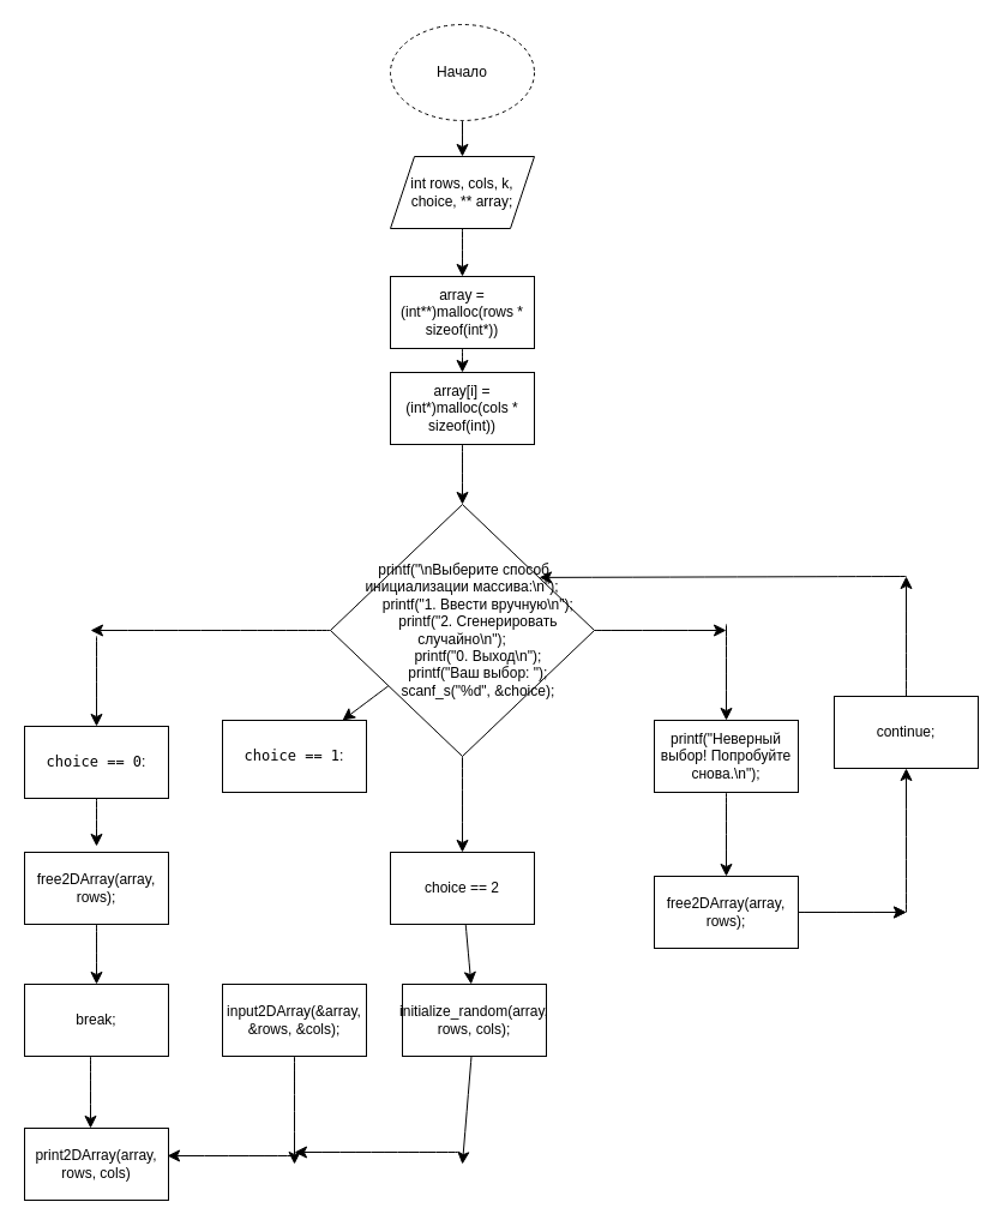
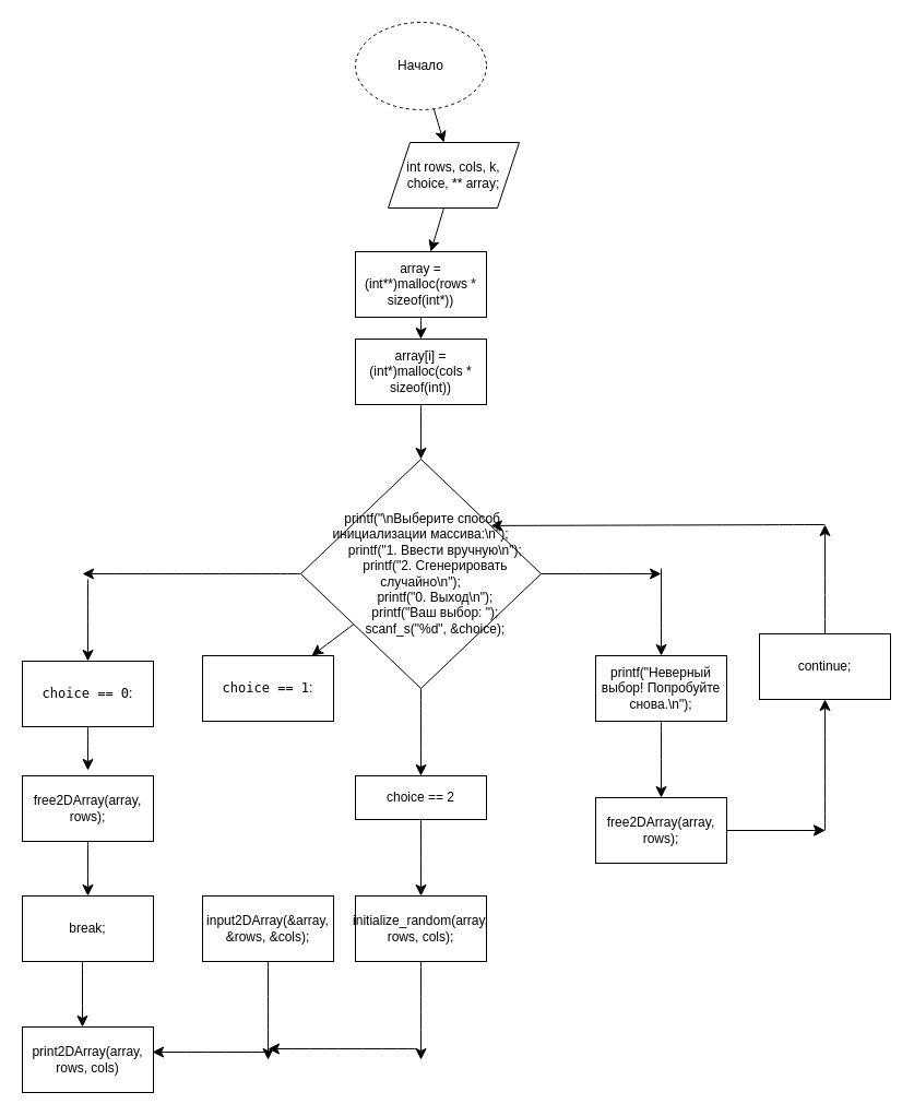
- <mxCell id="5" value="int rows, cols, k, choice, ** array;" style="shape=parallelogram;perimeter=parallelogramPerimeter;whiteSpace=wrap;html=1;fixedSize=1;" vertex="1" parent="1"><mxGeometry x="325" y="130" width="120" height="60" as="geometry" /></mxCell>
+ <mxCell id="5" value="int rows, cols, k, choice, ** array;" style="shape=parallelogram;perimeter=parallelogramPerimeter;whiteSpace=wrap;html=1;fixedSize=1;" vertex="1" parent="1"><mxGeometry x="355" y="130" width="120" height="60" as="geometry" /></mxCell>
- <mxCell id="26" value="choice == 2" style="rounded=0;whiteSpace=wrap;html=1;" vertex="1" parent="1"><mxGeometry x="325" y="710" width="120" height="60" as="geometry" /></mxCell>
+ <mxCell id="26" value="choice == 2" style="rounded=0;whiteSpace=wrap;html=1;" vertex="1" parent="1"><mxGeometry x="325" y="710" width="120" height="40" as="geometry" /></mxCell>
- <mxCell id="28" value="initialize_random(array, rows, cols);" style="rounded=0;whiteSpace=wrap;html=1;" vertex="1" parent="1"><mxGeometry x="335" y="820" width="120" height="60" as="geometry" /></mxCell>
+ <mxCell id="28" value="initialize_random(array, rows, cols);" style="rounded=0;whiteSpace=wrap;html=1;" vertex="1" parent="1"><mxGeometry x="325" y="820" width="120" height="60" as="geometry" /></mxCell>
